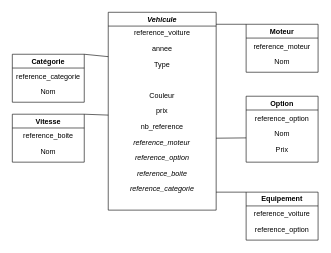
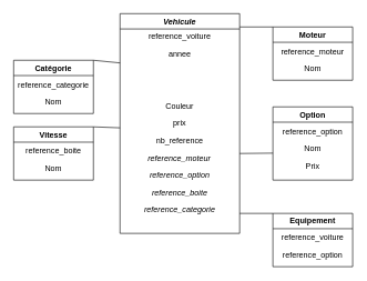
- <mxCell id="5" value="Type" style="text;html=1;align=center;verticalAlign=middle;whiteSpace=wrap;rounded=0;" vertex="1" parent="2"><mxGeometry y="74" width="180" height="26" as="geometry" /></mxCell>
